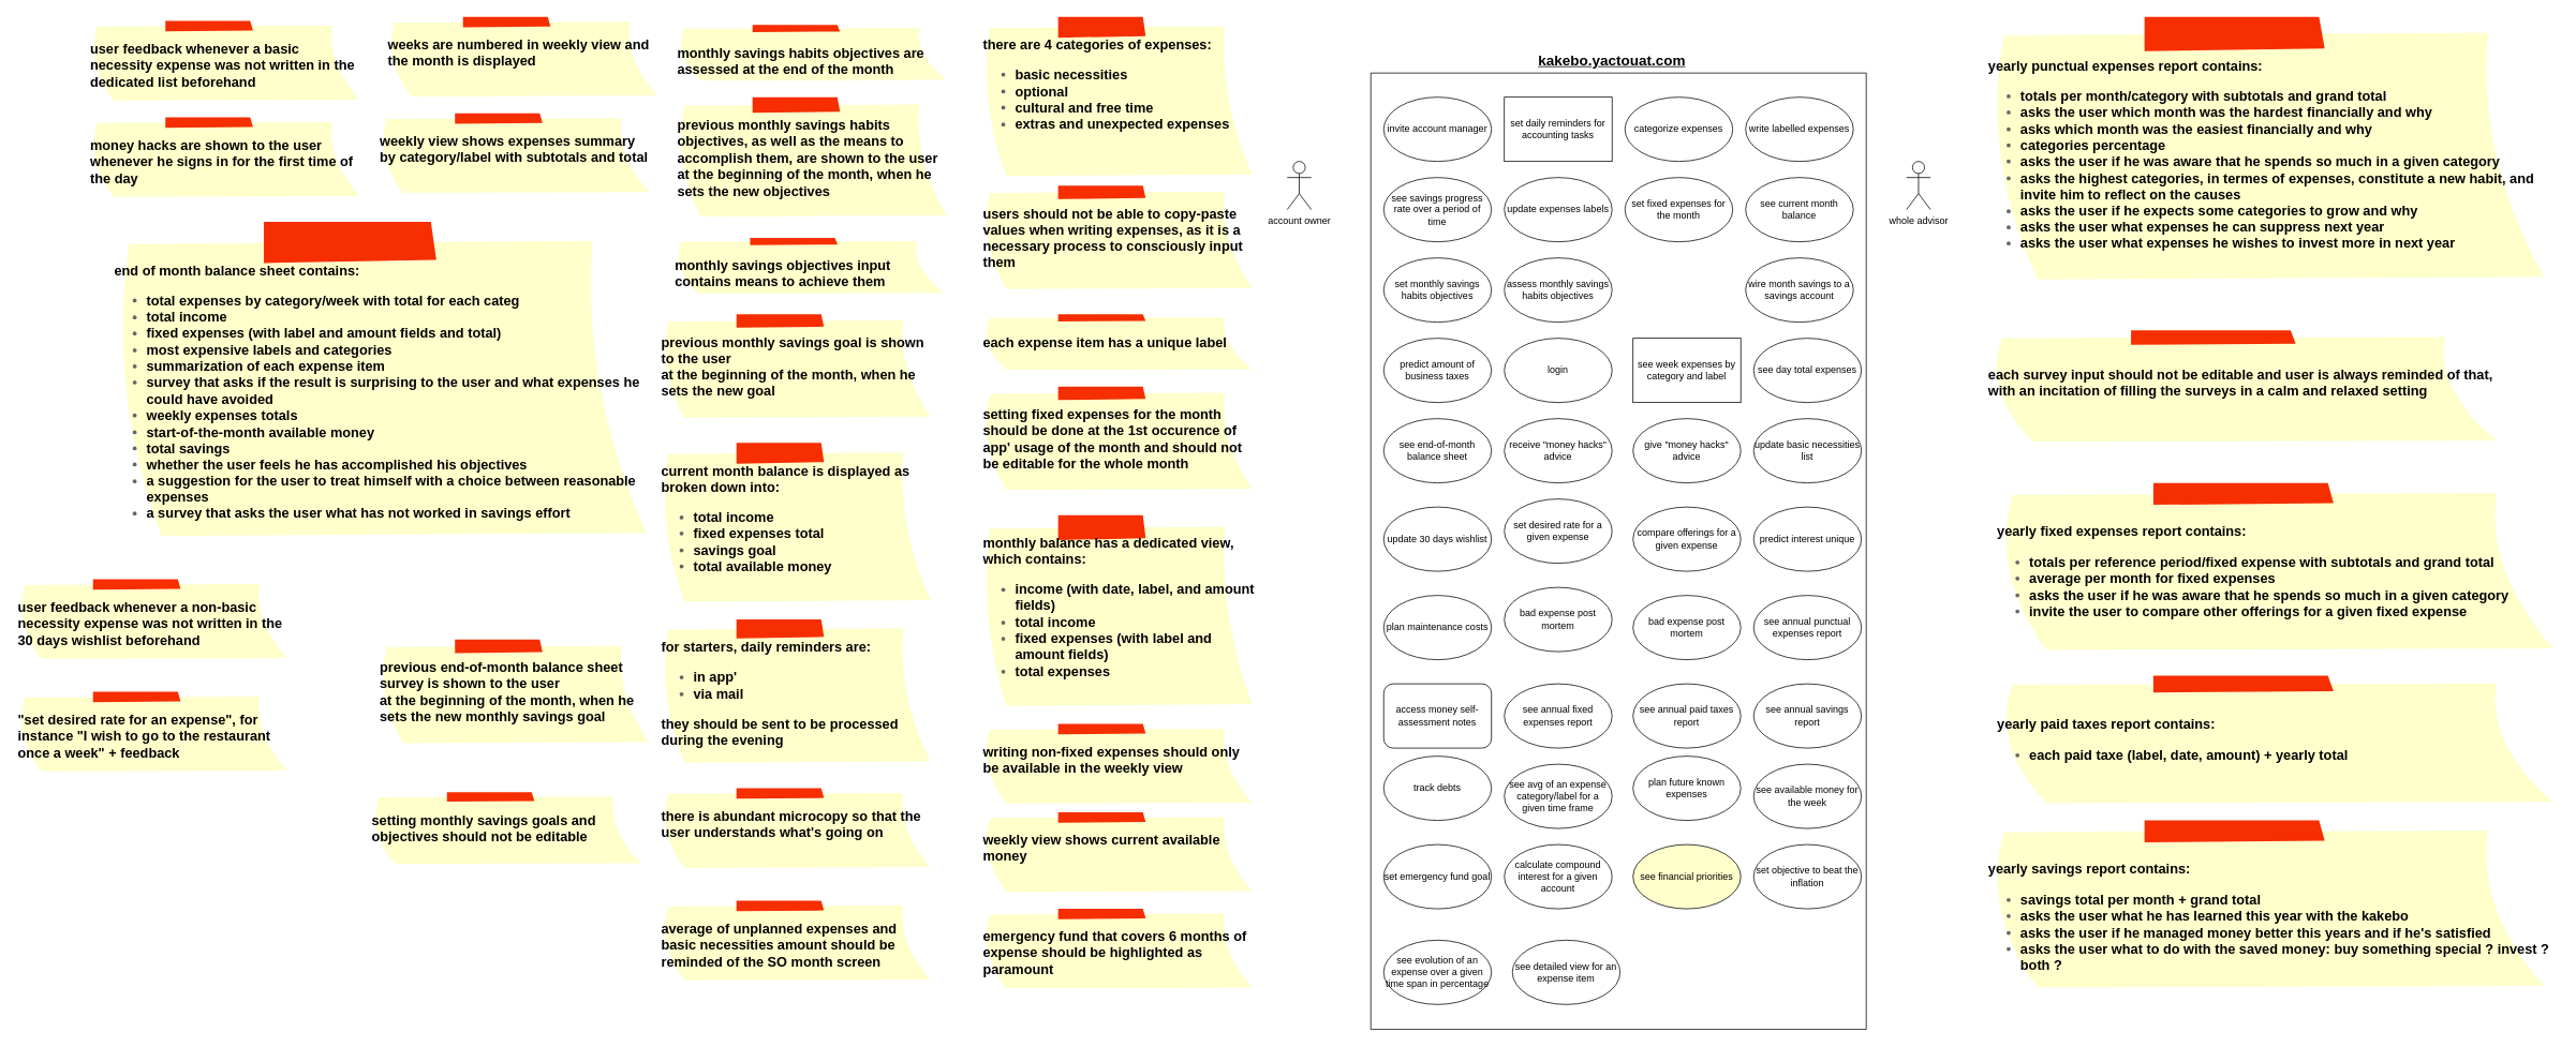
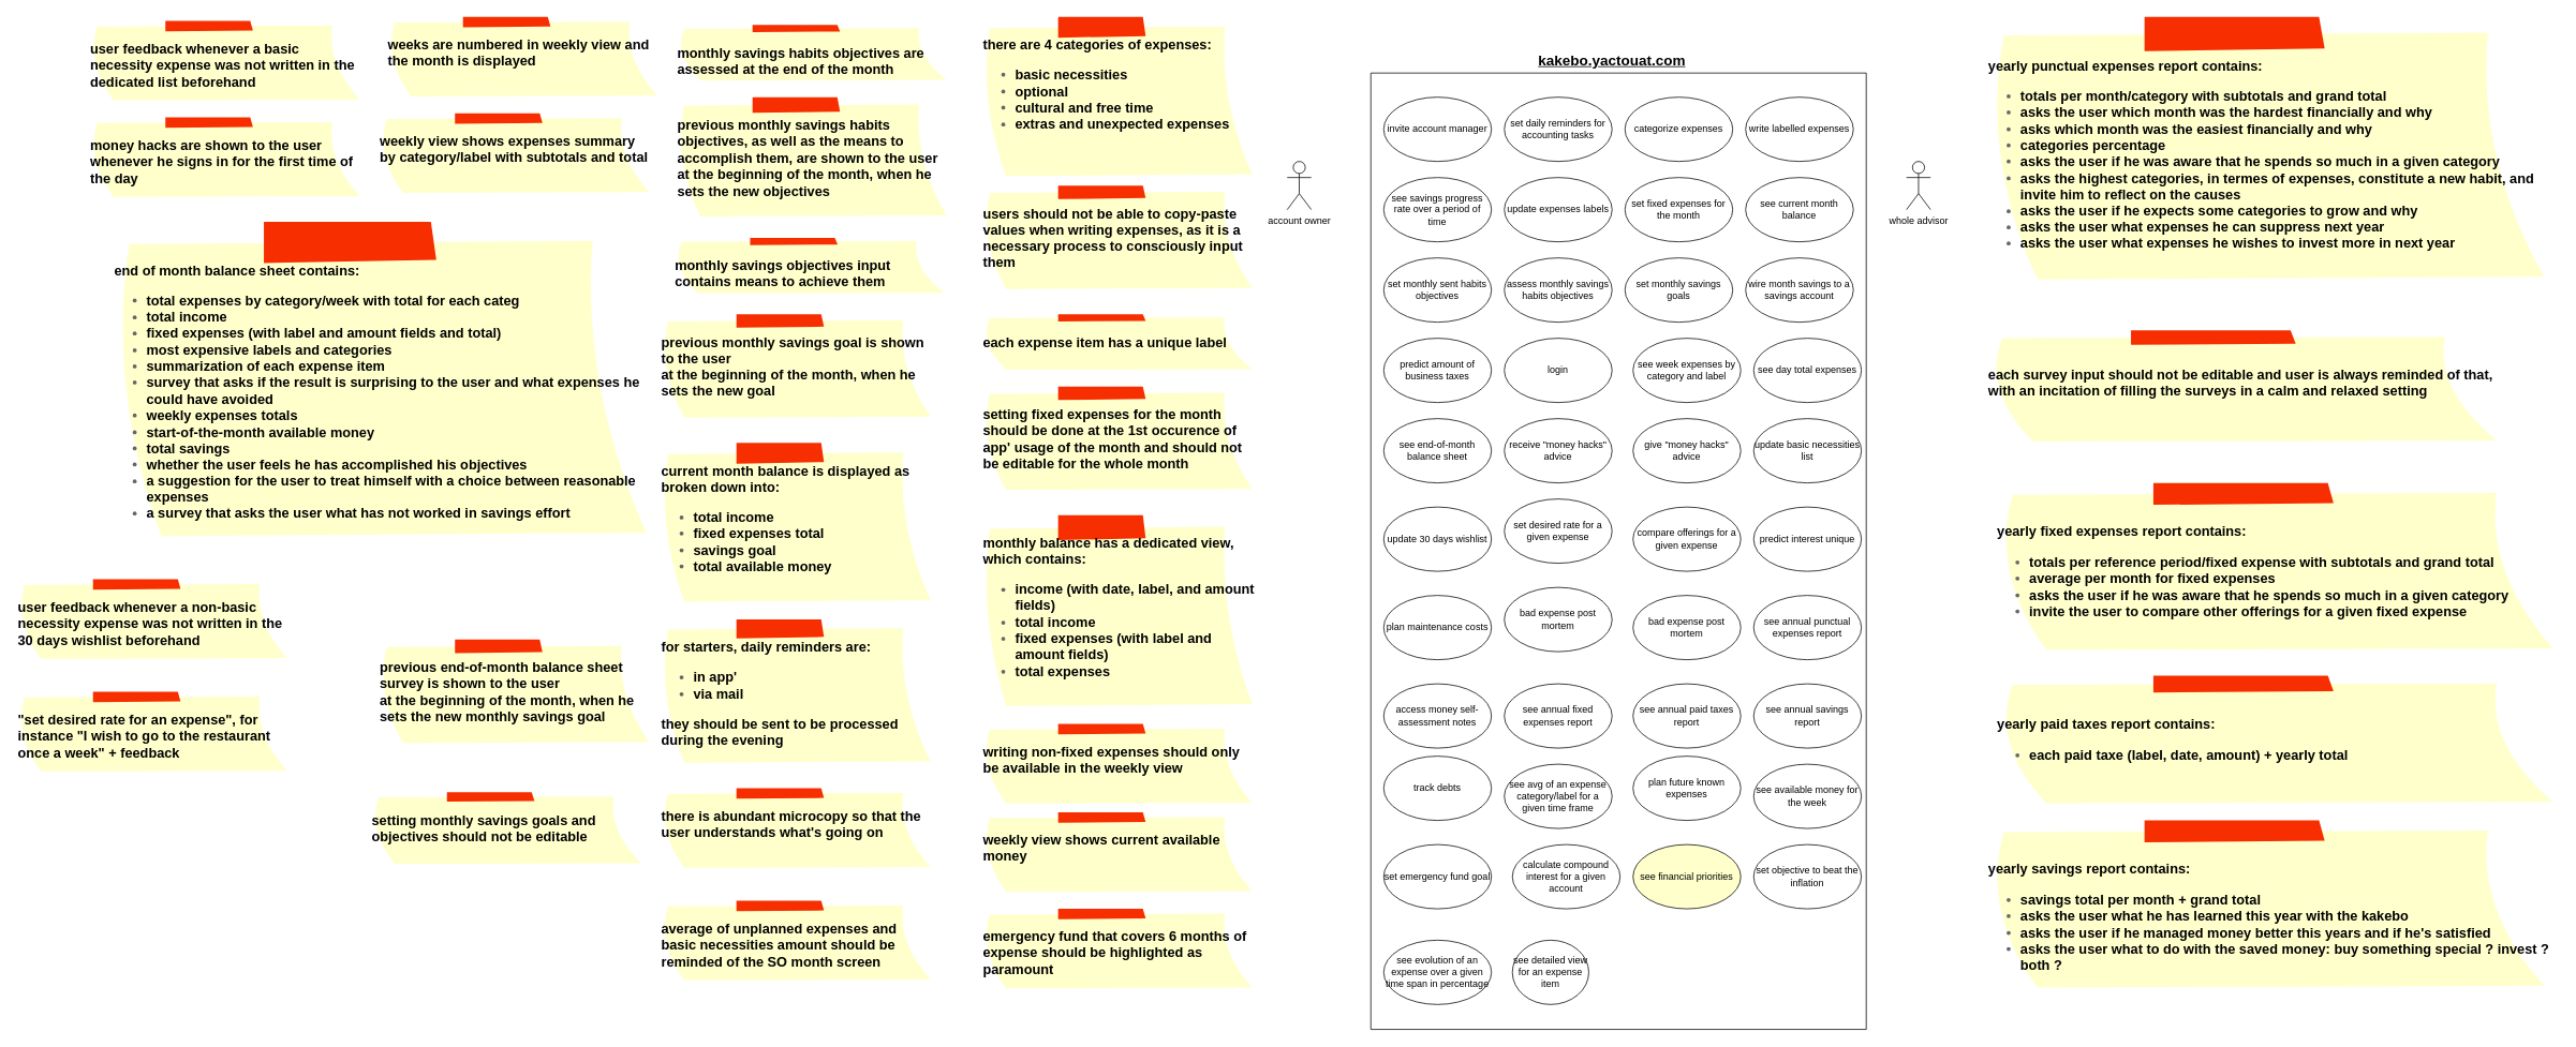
- <mxCell id="4" value="set daily reminders for accounting tasks" style="whiteSpace=wrap;html=1;rounded=0;" parent="2" vertex="1"><mxGeometry x="166" y="30" width="134" height="80" as="geometry" /></mxCell>
+ <mxCell id="4" value="set daily reminders for accounting tasks" style="ellipse;whiteSpace=wrap;html=1;" parent="2" vertex="1"><mxGeometry x="166" y="30" width="134" height="80" as="geometry" /></mxCell>
- <mxCell id="11" value="set monthly savings habits objectives" style="ellipse;whiteSpace=wrap;html=1;" parent="2" vertex="1"><mxGeometry x="16" y="230" width="134" height="80" as="geometry" /></mxCell>
+ <mxCell id="11" value="set monthly sent habits objectives" style="ellipse;whiteSpace=wrap;html=1;" parent="2" vertex="1"><mxGeometry x="16" y="230" width="134" height="80" as="geometry" /></mxCell>
+ <mxCell id="13" value="set monthly savings goals" style="ellipse;whiteSpace=wrap;html=1;" parent="2" vertex="1"><mxGeometry x="316" y="230" width="134" height="80" as="geometry" /></mxCell>
- <mxCell id="17" value="see week expenses by category and label" style="whiteSpace=wrap;html=1;rounded=0;" parent="2" vertex="1"><mxGeometry x="326" y="330" width="134" height="80" as="geometry" /></mxCell>
+ <mxCell id="17" value="see week expenses by category and label" style="ellipse;whiteSpace=wrap;html=1;" parent="2" vertex="1"><mxGeometry x="326" y="330" width="134" height="80" as="geometry" /></mxCell>
- <mxCell id="31" value="access money self-assessment notes" style="whiteSpace=wrap;html=1;rounded=1;" parent="2" vertex="1"><mxGeometry x="16" y="760" width="134" height="80" as="geometry" /></mxCell>
+ <mxCell id="31" value="access money self-assessment notes" style="ellipse;whiteSpace=wrap;html=1;" parent="2" vertex="1"><mxGeometry x="16" y="760" width="134" height="80" as="geometry" /></mxCell>
- <mxCell id="40" value="calculate compound interest for a given account" style="ellipse;whiteSpace=wrap;html=1;" parent="2" vertex="1"><mxGeometry x="166" y="960" width="134" height="80" as="geometry" /></mxCell>
+ <mxCell id="40" value="calculate compound interest for a given account" style="ellipse;whiteSpace=wrap;html=1;" parent="2" vertex="1"><mxGeometry x="176" y="960" width="134" height="80" as="geometry" /></mxCell>
- <mxCell id="44" value="see detailed view for an expense item" style="ellipse;whiteSpace=wrap;html=1;" vertex="1" parent="2"><mxGeometry x="176" y="1079" width="134" height="80" as="geometry" /></mxCell>
+ <mxCell id="44" value="see detailed view for an expense item" style="ellipse;whiteSpace=wrap;html=1;" vertex="1" parent="2"><mxGeometry x="176" y="1079" width="95" height="80" as="geometry" /></mxCell>
